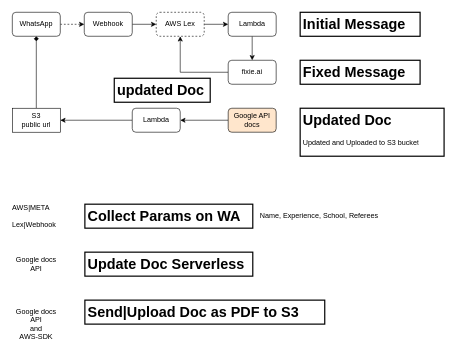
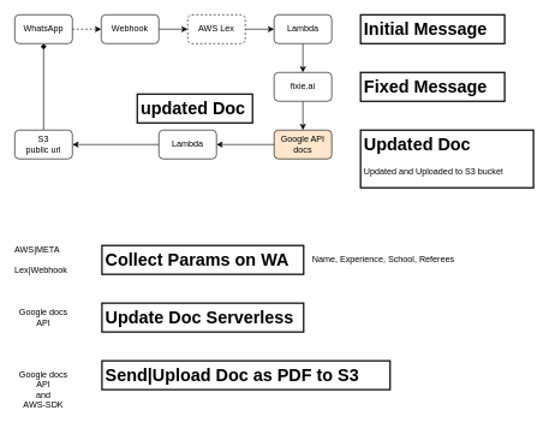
- <mxCell id="10" style="edgeStyle=orthogonalEdgeStyle;rounded=0;orthogonalLoop=1;jettySize=auto;html=1;" parent="1" source="11" target="7" edge="1"><mxGeometry relative="1" as="geometry" /></mxCell>
+ <mxCell id="10" style="edgeStyle=orthogonalEdgeStyle;rounded=0;orthogonalLoop=1;jettySize=auto;html=1;entryX=0.5;entryY=0;entryDx=0;entryDy=0;" parent="1" source="11" target="13" edge="1"><mxGeometry relative="1" as="geometry" /></mxCell>
- <mxCell id="15" value="S3&lt;br&gt;public url" style="whiteSpace=wrap;html=1;rounded=0;" parent="1" vertex="1"><mxGeometry x="20" y="180" width="80" height="40" as="geometry" /></mxCell>
+ <mxCell id="15" value="S3&lt;br&gt;public url" style="rounded=1;whiteSpace=wrap;html=1;" parent="1" vertex="1"><mxGeometry x="20" y="180" width="80" height="40" as="geometry" /></mxCell>
